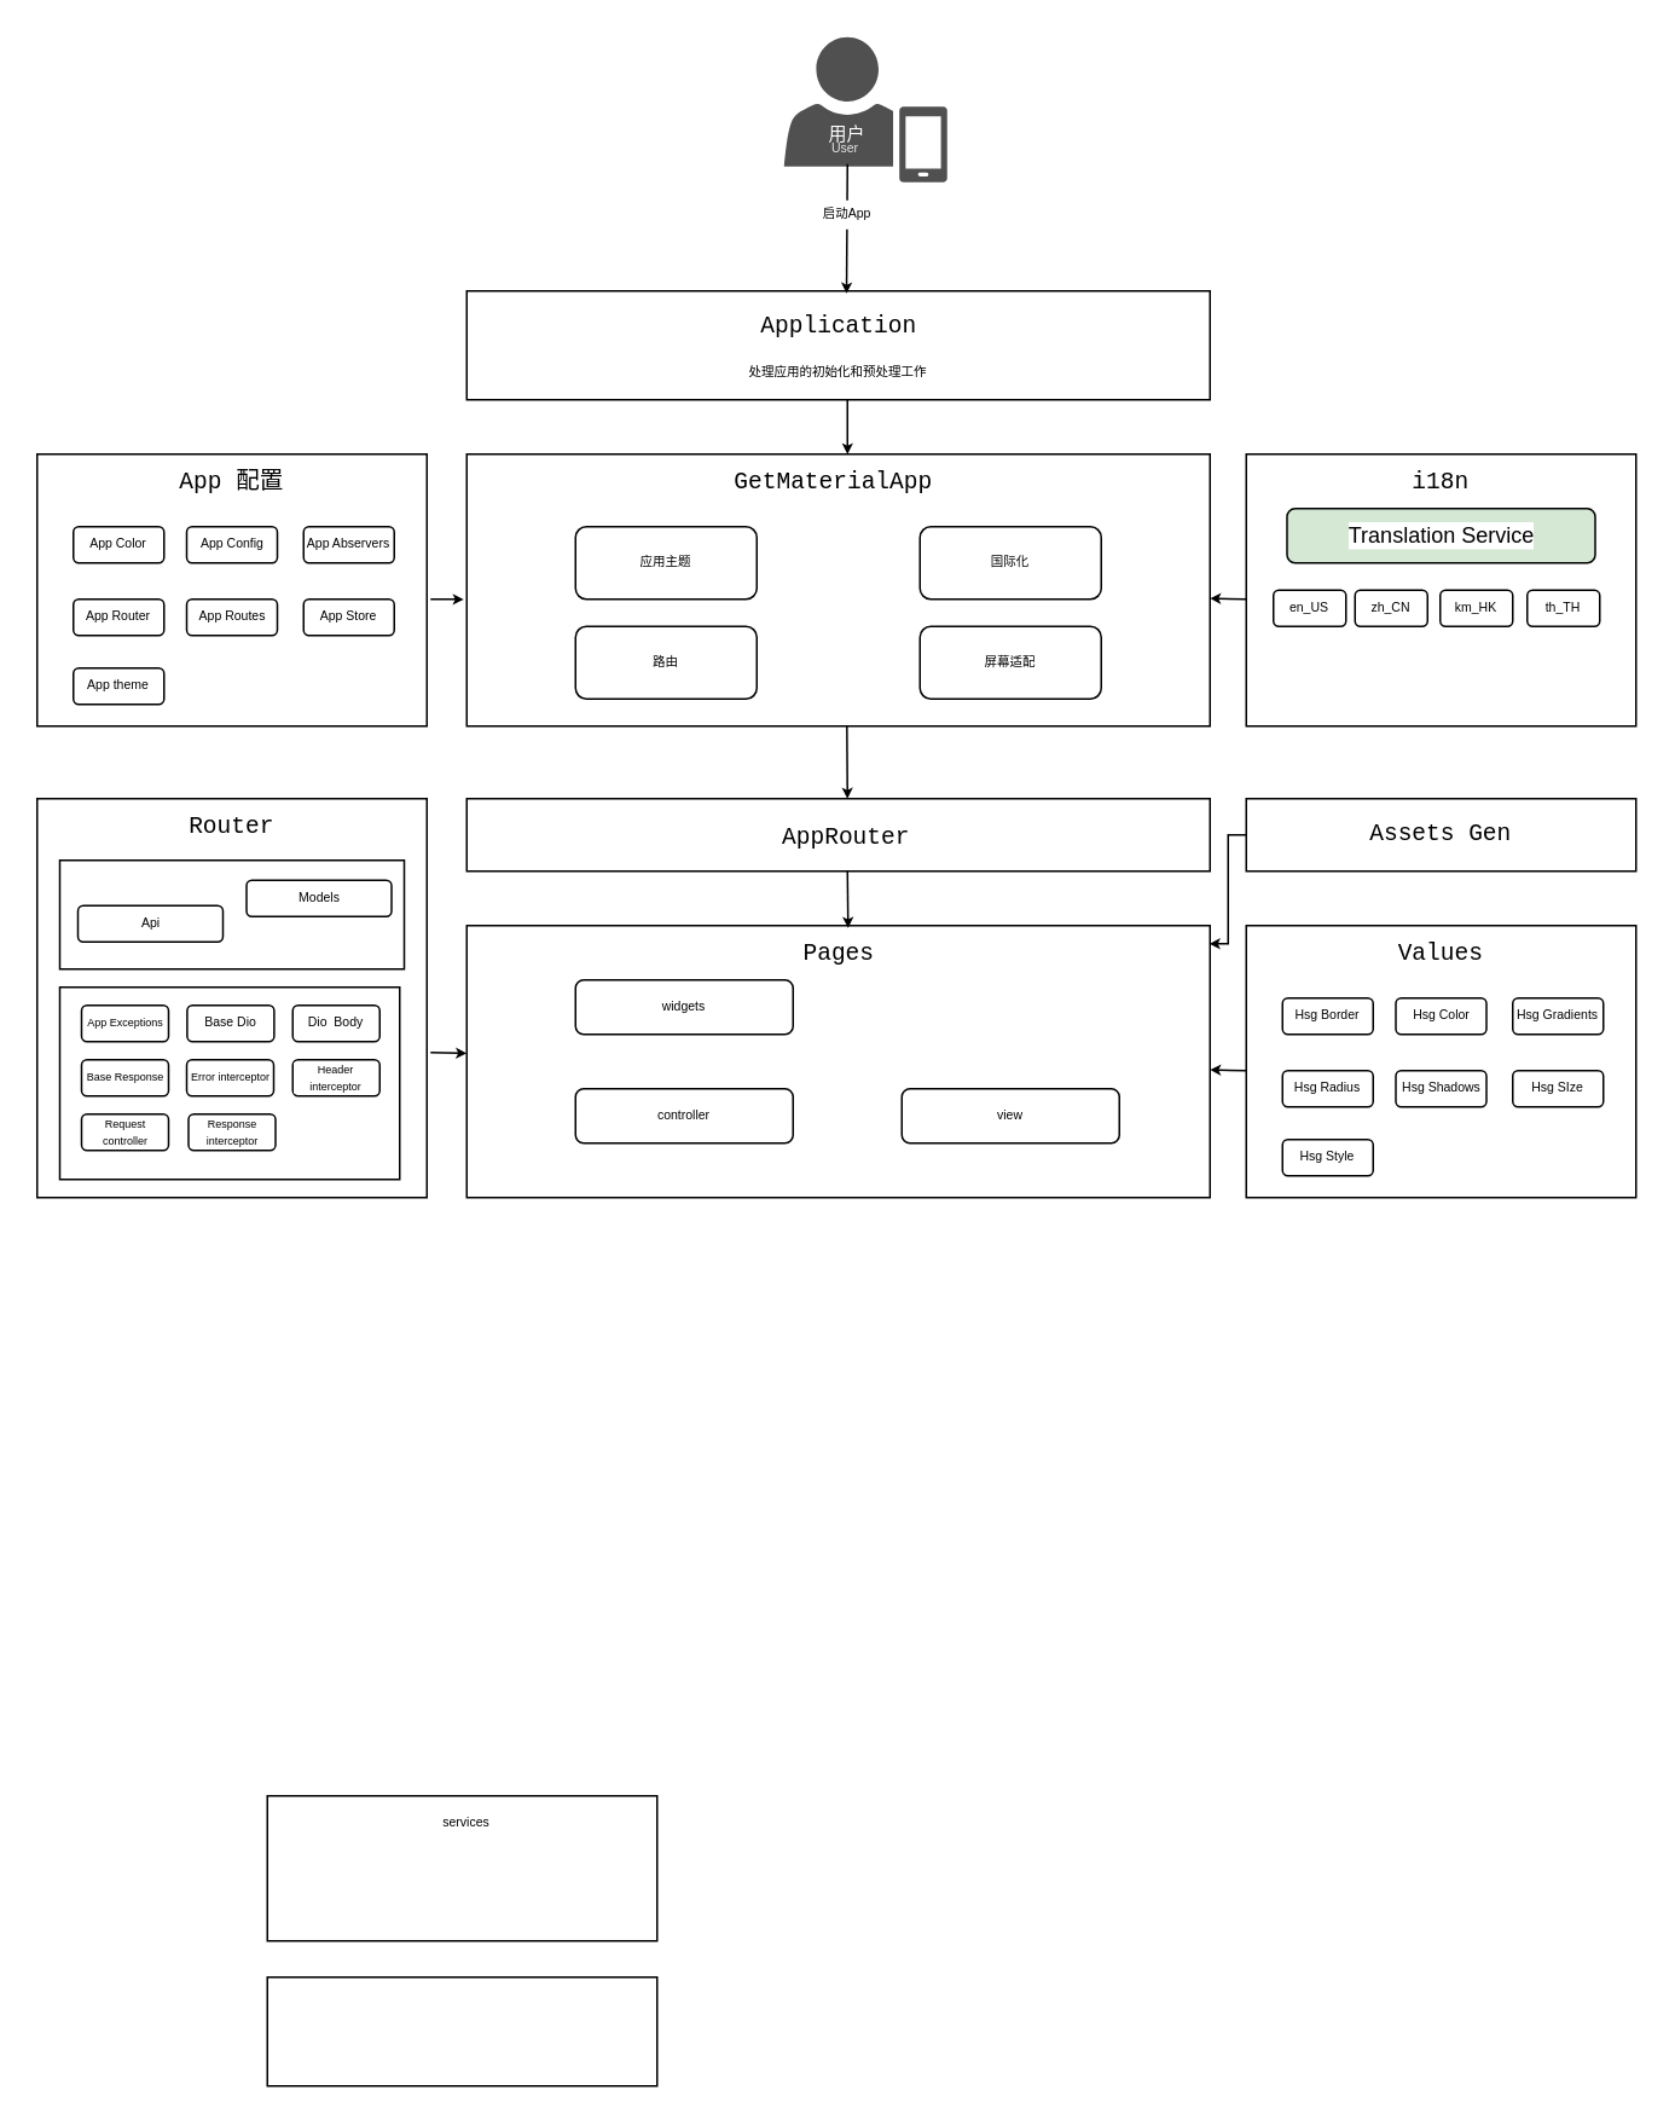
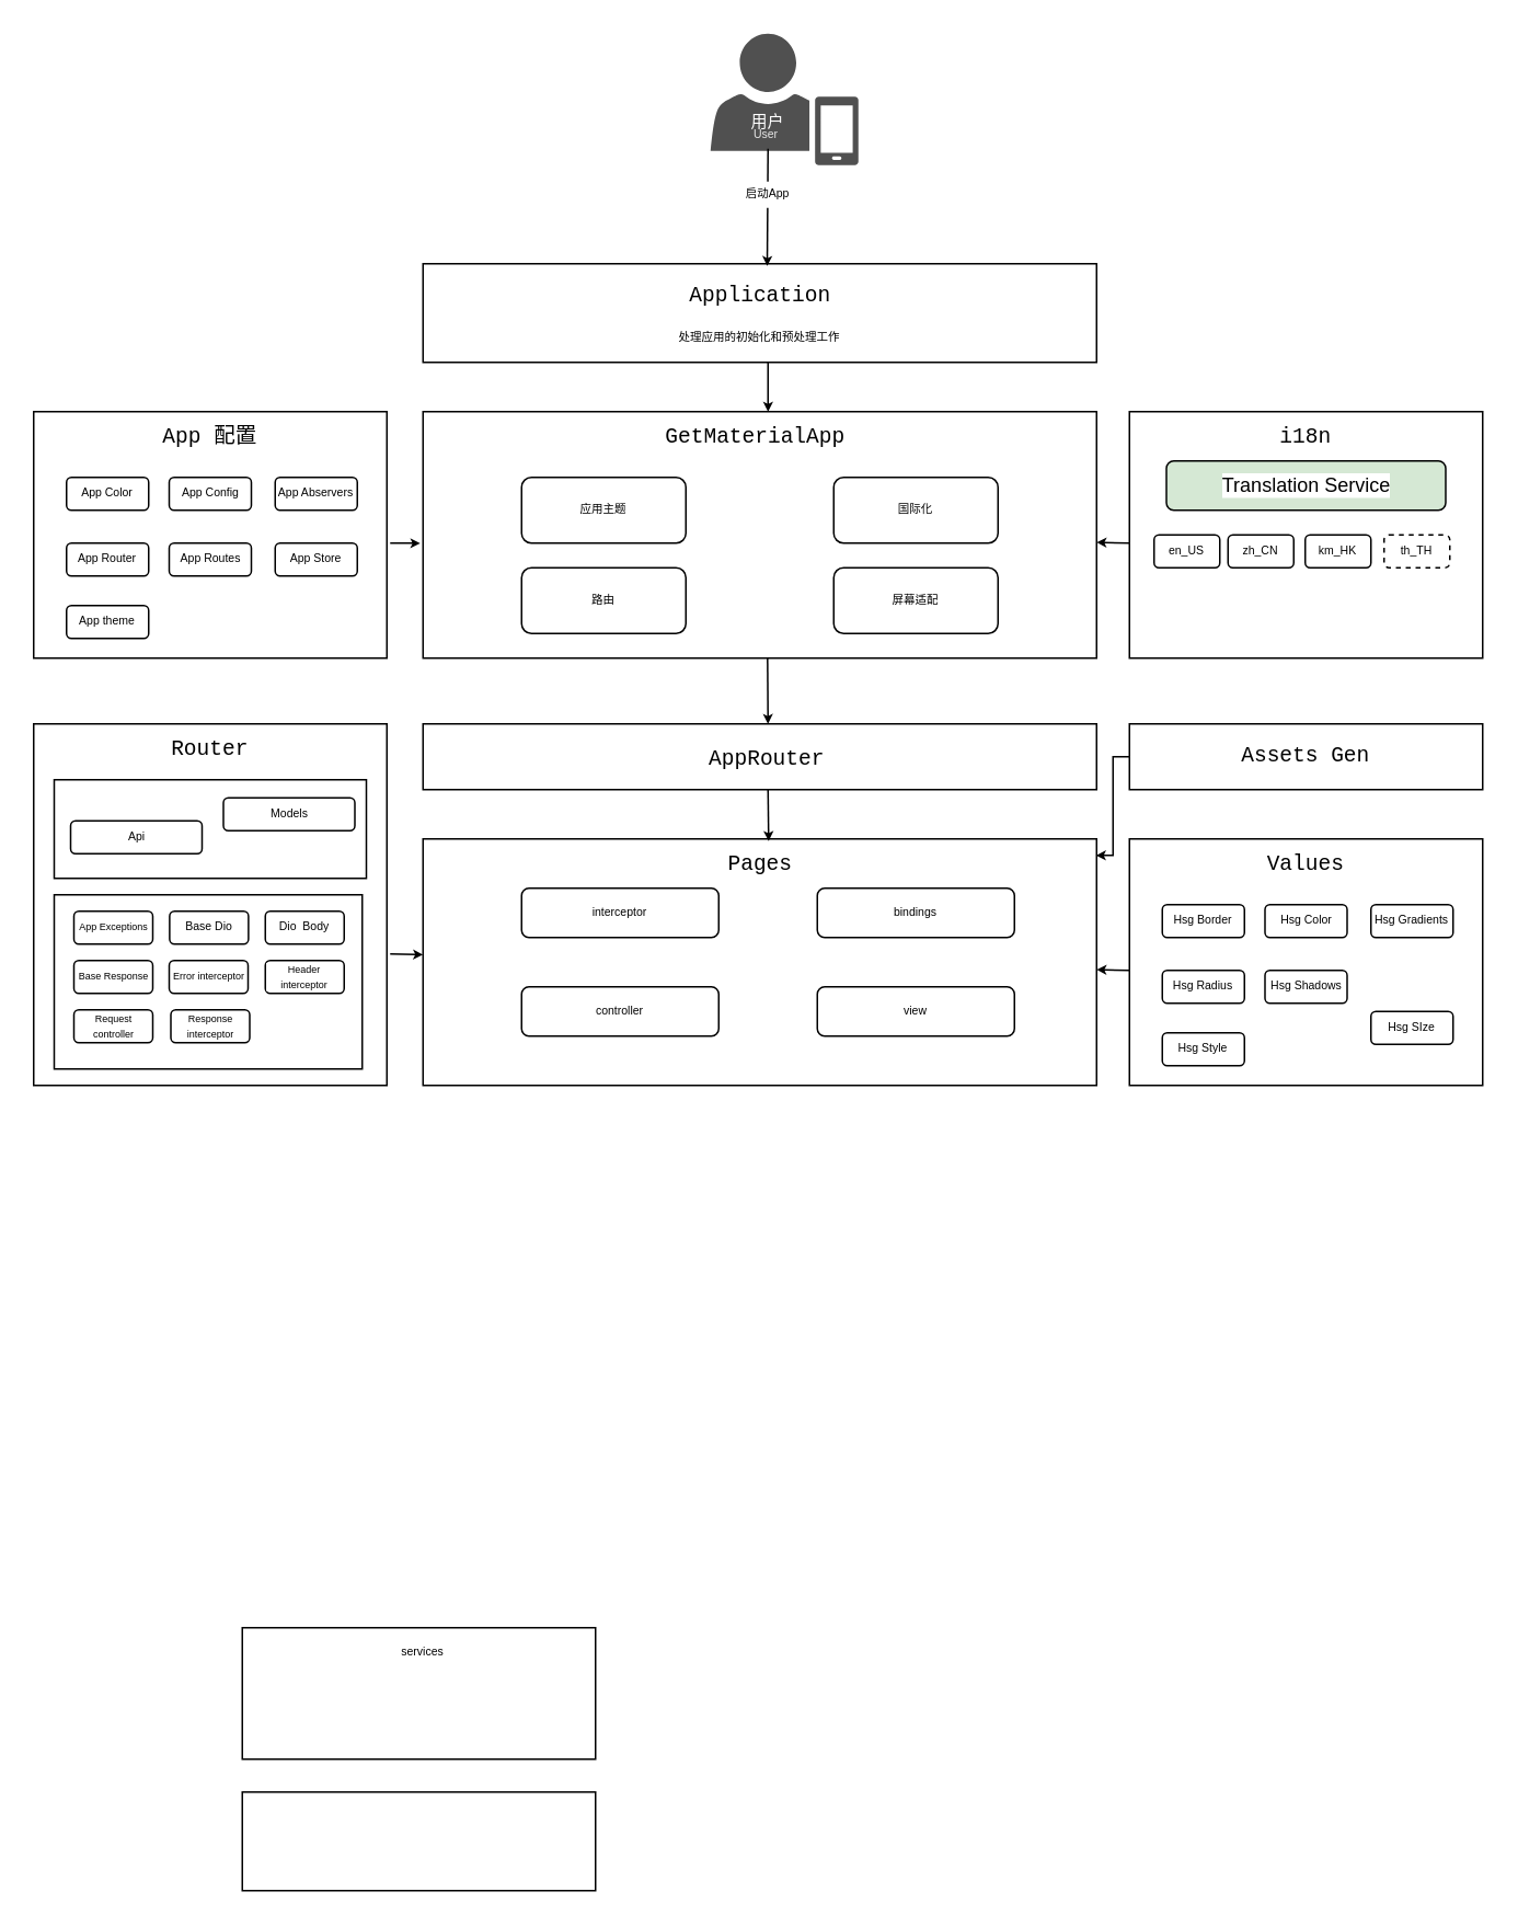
- <mxCell id="31" value="th_TH" style="rounded=1;whiteSpace=wrap;html=1;labelBackgroundColor=#FFFFFF;fontSize=7;fontColor=#000000;fillColor=default;" parent="26" vertex="1"><mxGeometry x="155" y="75" width="40" height="20" as="geometry" /></mxCell>
+ <mxCell id="31" value="th_TH" style="rounded=1;whiteSpace=wrap;html=1;labelBackgroundColor=#FFFFFF;fontSize=7;fontColor=#000000;fillColor=default;dashed=1;" parent="26" vertex="1"><mxGeometry x="155" y="75" width="40" height="20" as="geometry" /></mxCell>
- <mxCell id="17" value="widgets" style="rounded=1;whiteSpace=wrap;html=1;labelBackgroundColor=#FFFFFF;fontSize=7;fontColor=#000000;fillColor=default;" parent="1" vertex="1"><mxGeometry x="317" y="540" width="120" height="30" as="geometry" /></mxCell>
+ <mxCell id="17" value="interceptor" style="rounded=1;whiteSpace=wrap;html=1;labelBackgroundColor=#FFFFFF;fontSize=7;fontColor=#000000;fillColor=default;" parent="1" vertex="1"><mxGeometry x="317" y="540" width="120" height="30" as="geometry" /></mxCell>
+ <mxCell id="18" value="bindings" style="rounded=1;whiteSpace=wrap;html=1;labelBackgroundColor=#FFFFFF;fontSize=7;fontColor=#000000;fillColor=default;" parent="1" vertex="1"><mxGeometry x="497" y="540" width="120" height="30" as="geometry" /></mxCell>
- <mxCell id="68" value="Hsg SIze" style="rounded=1;whiteSpace=wrap;html=1;labelBackgroundColor=#FFFFFF;fontSize=7;fontColor=#000000;fillColor=default;" vertex="1" parent="60"><mxGeometry x="147" y="80" width="50" height="20" as="geometry" /></mxCell>
+ <mxCell id="68" value="Hsg SIze" style="rounded=1;whiteSpace=wrap;html=1;labelBackgroundColor=#FFFFFF;fontSize=7;fontColor=#000000;fillColor=default;" vertex="1" parent="60"><mxGeometry x="147" y="105" width="50" height="20" as="geometry" /></mxCell>
